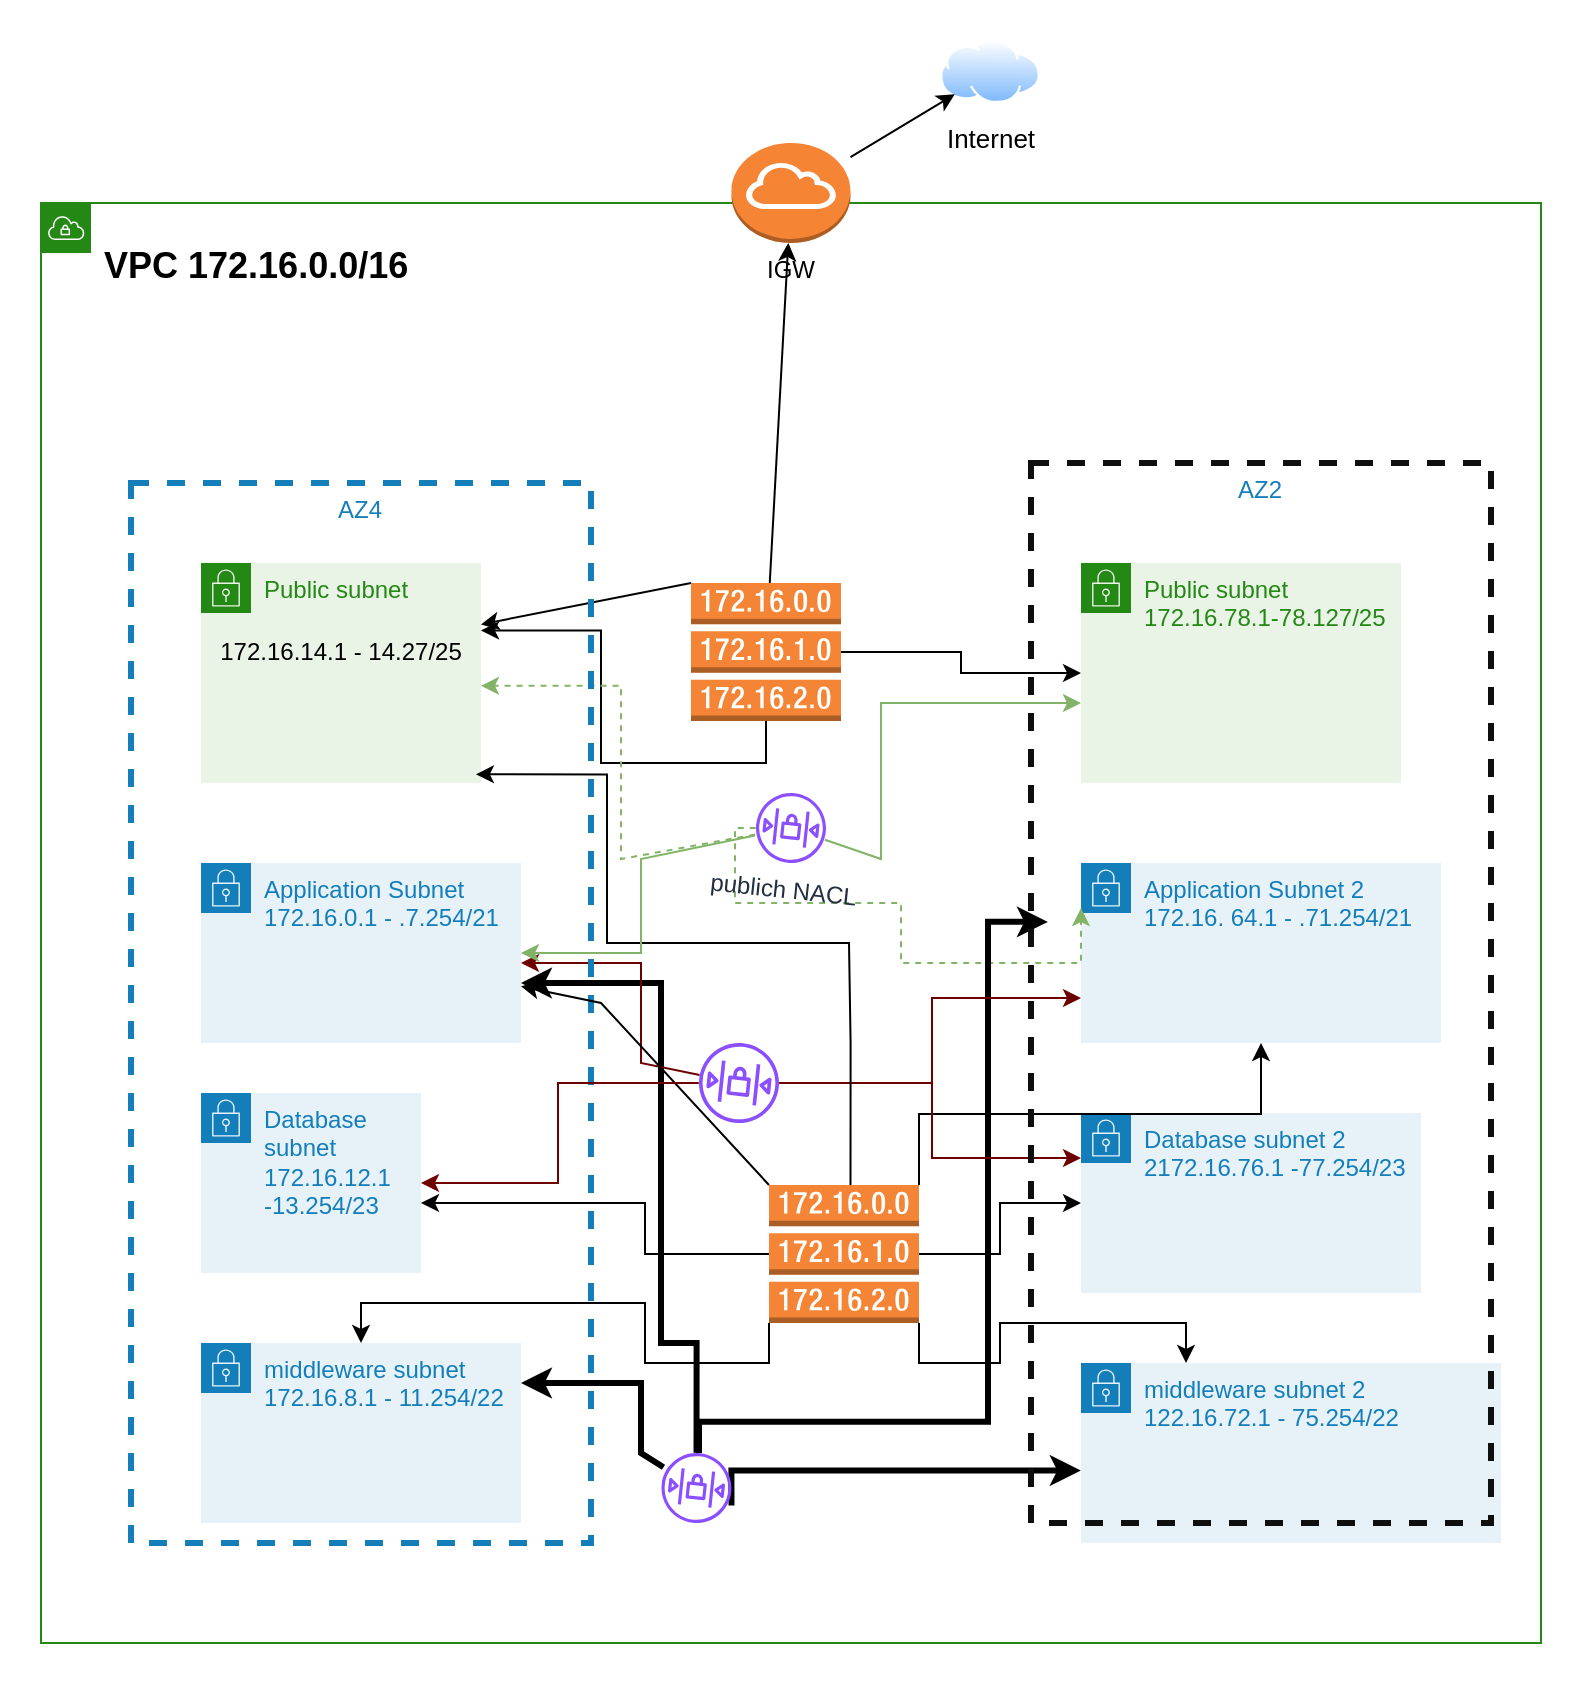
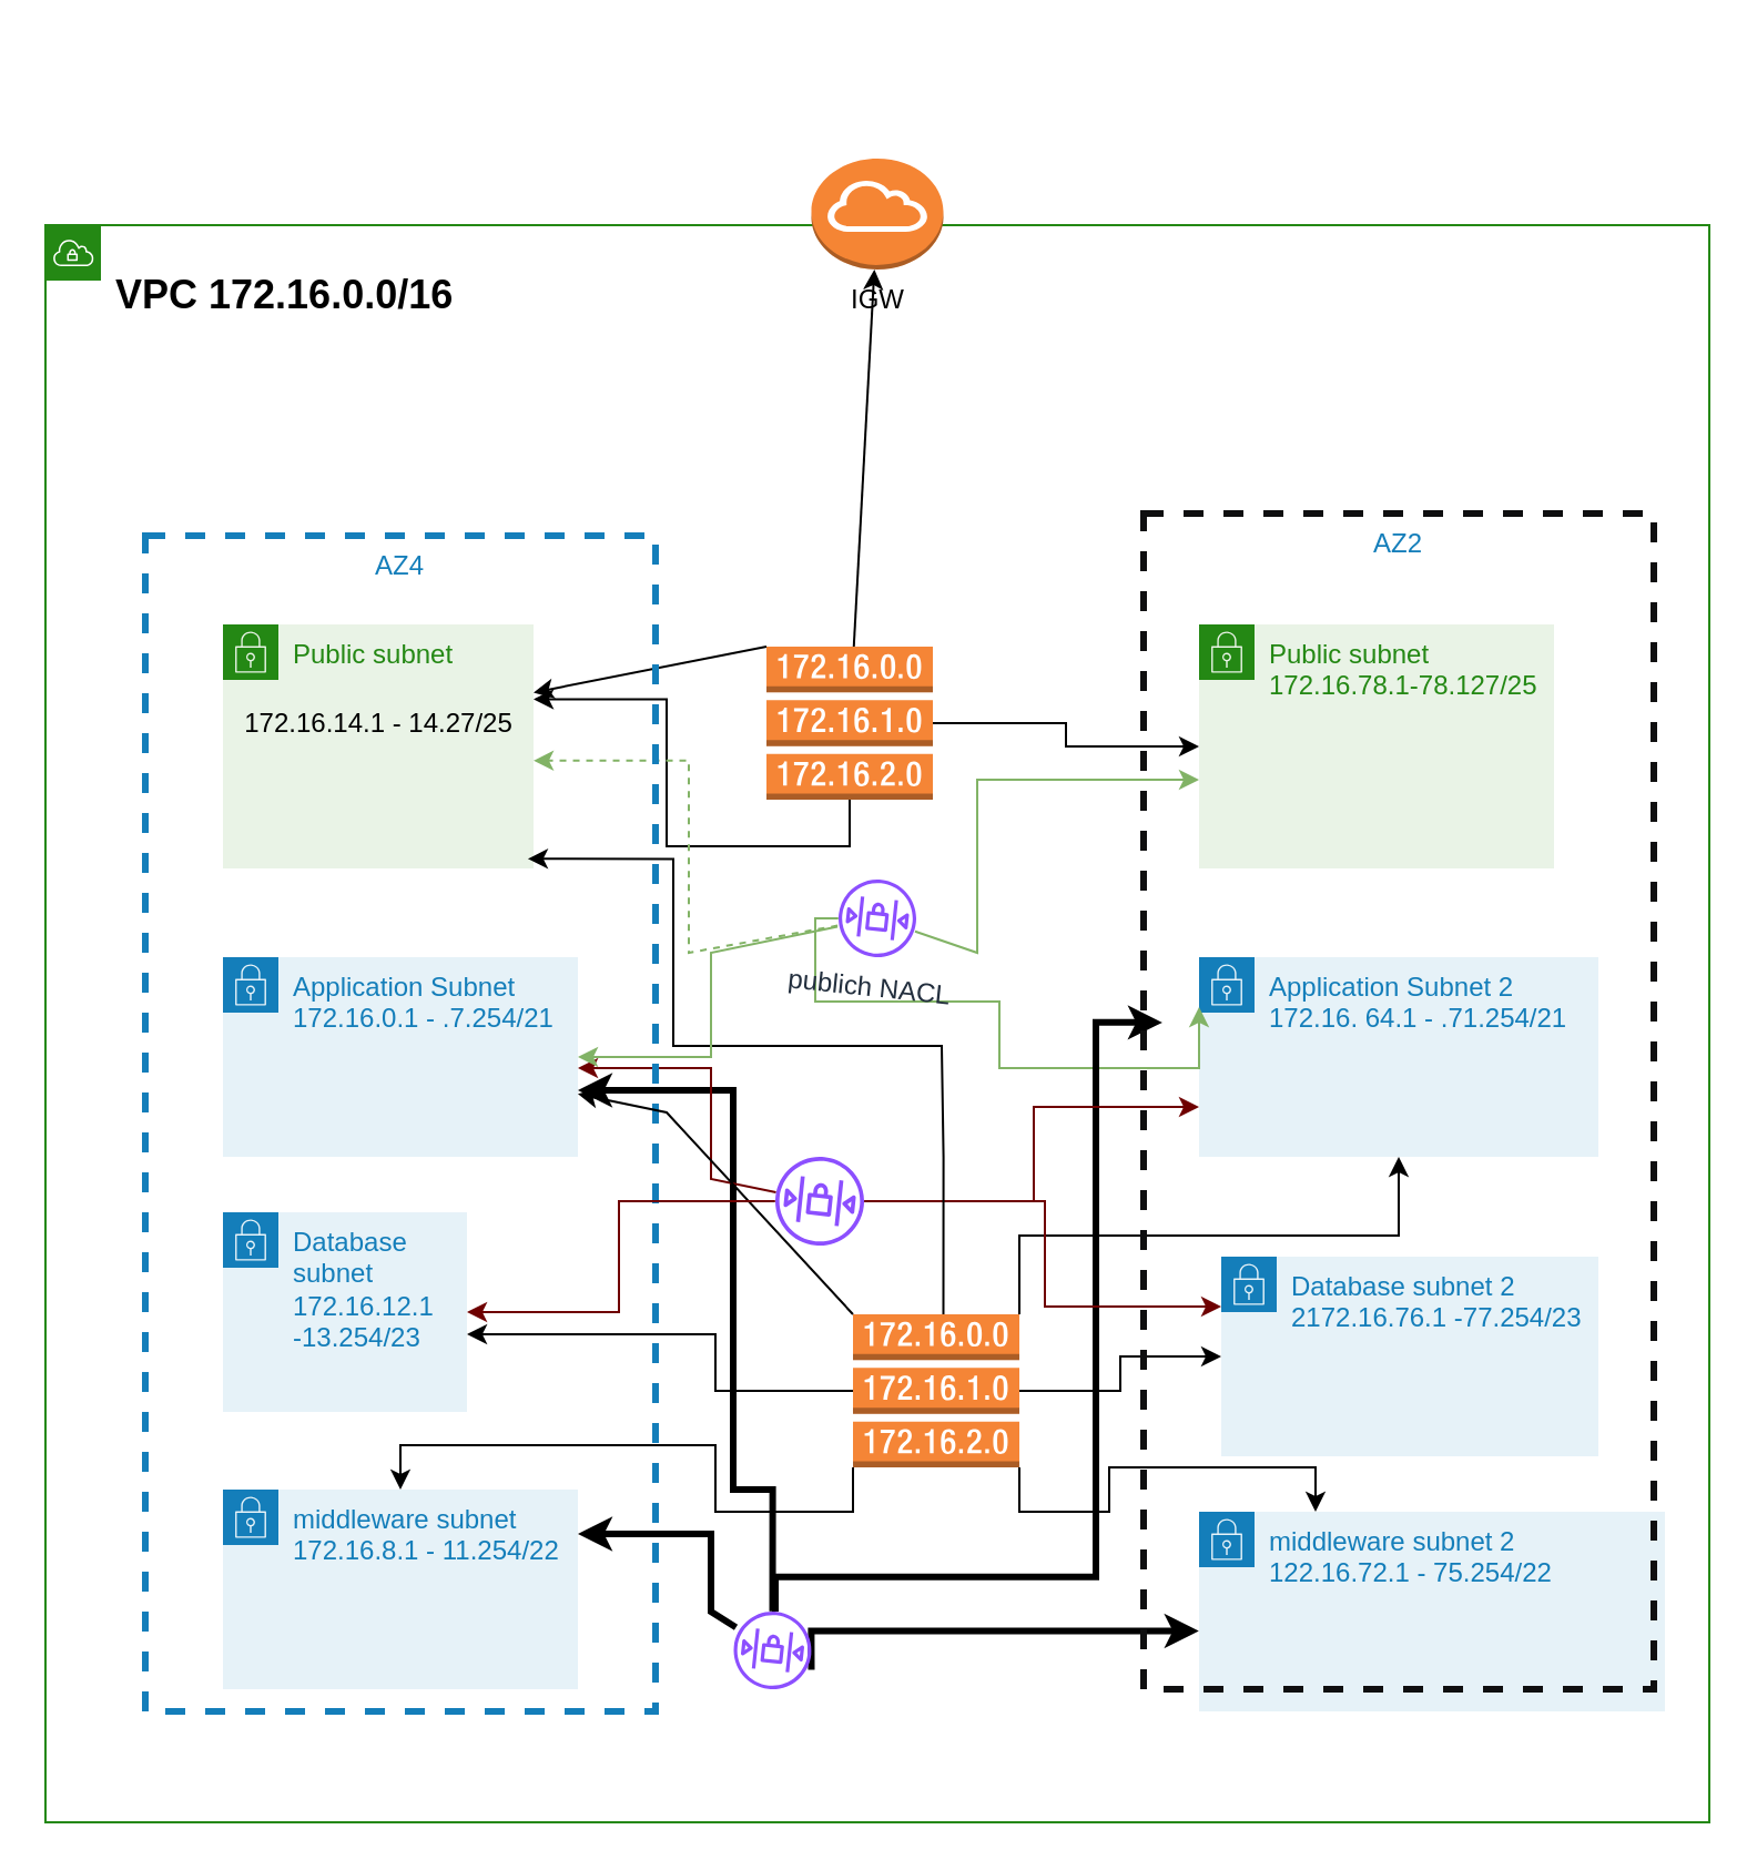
- <mxCell id="43" value="&lt;font style=&quot;font-size: 13px;&quot;&gt;Internet&lt;/font&gt;" style="image;aspect=fixed;perimeter=ellipsePerimeter;html=1;align=center;shadow=0;dashed=0;spacingTop=3;image=img/lib/active_directory/internet_cloud.svg;" parent="1" vertex="1"><mxGeometry x="470" y="20" width="50" height="31.5" as="geometry" /></mxCell>
- <mxCell id="44" value="" style="endArrow=classic;html=1;rounded=0;" parent="1" source="32" target="43" edge="1"><mxGeometry width="50" height="50" relative="1" as="geometry"><mxPoint x="360" y="281" as="sourcePoint" /><mxPoint x="410" y="231" as="targetPoint" /></mxGeometry></mxCell>
- <mxCell id="15" style="edgeStyle=orthogonalEdgeStyle;rounded=0;orthogonalLoop=1;jettySize=auto;html=1;entryX=0;entryY=0.25;entryDx=0;entryDy=0;fillColor=#d5e8d4;strokeColor=#82b366;dashed=1;" parent="7" source="16" target="11" edge="1"><mxGeometry relative="1" as="geometry"><Array as="points"><mxPoint x="347" y="350" /><mxPoint x="430" y="350" /><mxPoint x="430" y="380" /><mxPoint x="520" y="380" /></Array></mxGeometry></mxCell>
+ <mxCell id="15" style="edgeStyle=orthogonalEdgeStyle;rounded=0;orthogonalLoop=1;jettySize=auto;html=1;entryX=0;entryY=0.25;entryDx=0;entryDy=0;fillColor=#d5e8d4;strokeColor=#82b366;" parent="7" source="16" target="11" edge="1"><mxGeometry relative="1" as="geometry"><Array as="points"><mxPoint x="347" y="350" /><mxPoint x="430" y="350" /><mxPoint x="430" y="380" /><mxPoint x="520" y="380" /></Array></mxGeometry></mxCell>
- <mxCell id="12" value="Database subnet 2&lt;br&gt;2172.16.76.1 -77.254/23" style="points=[[0,0],[0.25,0],[0.5,0],[0.75,0],[1,0],[1,0.25],[1,0.5],[1,0.75],[1,1],[0.75,1],[0.5,1],[0.25,1],[0,1],[0,0.75],[0,0.5],[0,0.25]];outlineConnect=0;gradientColor=none;html=1;whiteSpace=wrap;fontSize=12;fontStyle=0;container=1;pointerEvents=0;collapsible=0;recursiveResize=0;shape=mxgraph.aws4.group;grIcon=mxgraph.aws4.group_security_group;grStroke=0;strokeColor=#147EBA;fillColor=#E6F2F8;verticalAlign=top;align=left;spacingLeft=30;fontColor=#147EBA;dashed=0;" parent="7" vertex="1"><mxGeometry x="520" y="455" width="170" height="90" as="geometry" /></mxCell>
+ <mxCell id="12" value="Database subnet 2&lt;br&gt;2172.16.76.1 -77.254/23" style="points=[[0,0],[0.25,0],[0.5,0],[0.75,0],[1,0],[1,0.25],[1,0.5],[1,0.75],[1,1],[0.75,1],[0.5,1],[0.25,1],[0,1],[0,0.75],[0,0.5],[0,0.25]];outlineConnect=0;gradientColor=none;html=1;whiteSpace=wrap;fontSize=12;fontStyle=0;container=1;pointerEvents=0;collapsible=0;recursiveResize=0;shape=mxgraph.aws4.group;grIcon=mxgraph.aws4.group_security_group;grStroke=0;strokeColor=#147EBA;fillColor=#E6F2F8;verticalAlign=top;align=left;spacingLeft=30;fontColor=#147EBA;dashed=0;" parent="7" vertex="1"><mxGeometry x="530" y="465" width="170" height="90" as="geometry" /></mxCell>
